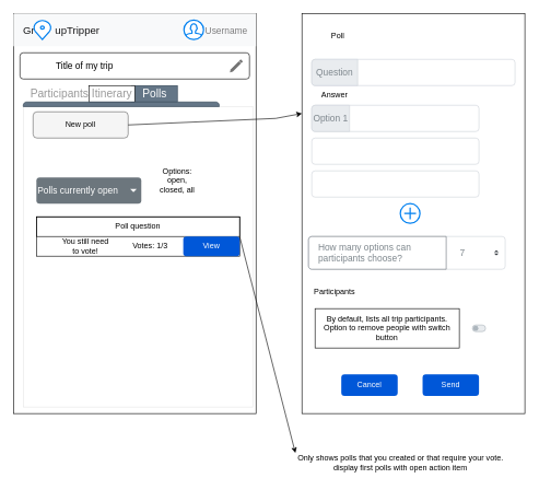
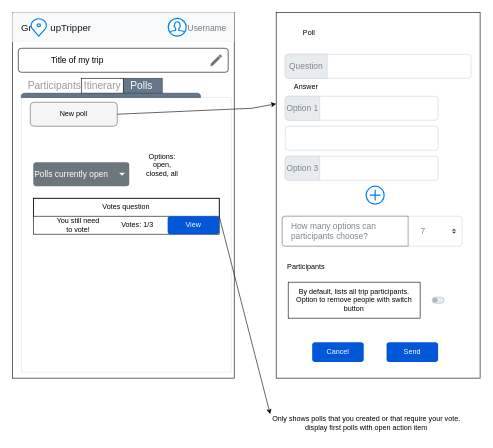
+ <mxCell id="39" value="Option 3" style="html=1;shadow=0;dashed=0;shape=mxgraph.bootstrap.leftButton;strokeColor=inherit;gradientColor=inherit;fontColor=inherit;fillColor=#E9ECEF;rSize=5;perimeter=none;whiteSpace=wrap;resizeHeight=1;fontSize=14;" parent="38" vertex="1"><mxGeometry width="57.581" height="40" as="geometry" /></mxCell>
- <mxCell id="22" value="Poll question" style="text;html=1;align=center;verticalAlign=middle;whiteSpace=wrap;rounded=0;strokeColor=default;" vertex="1" parent="13"><mxGeometry x="20" y="200" width="310" height="30" as="geometry" /></mxCell>
+ <mxCell id="22" value="Votes question" style="text;html=1;align=center;verticalAlign=middle;whiteSpace=wrap;rounded=0;strokeColor=default;" vertex="1" parent="13"><mxGeometry x="20" y="200" width="310" height="30" as="geometry" /></mxCell>
